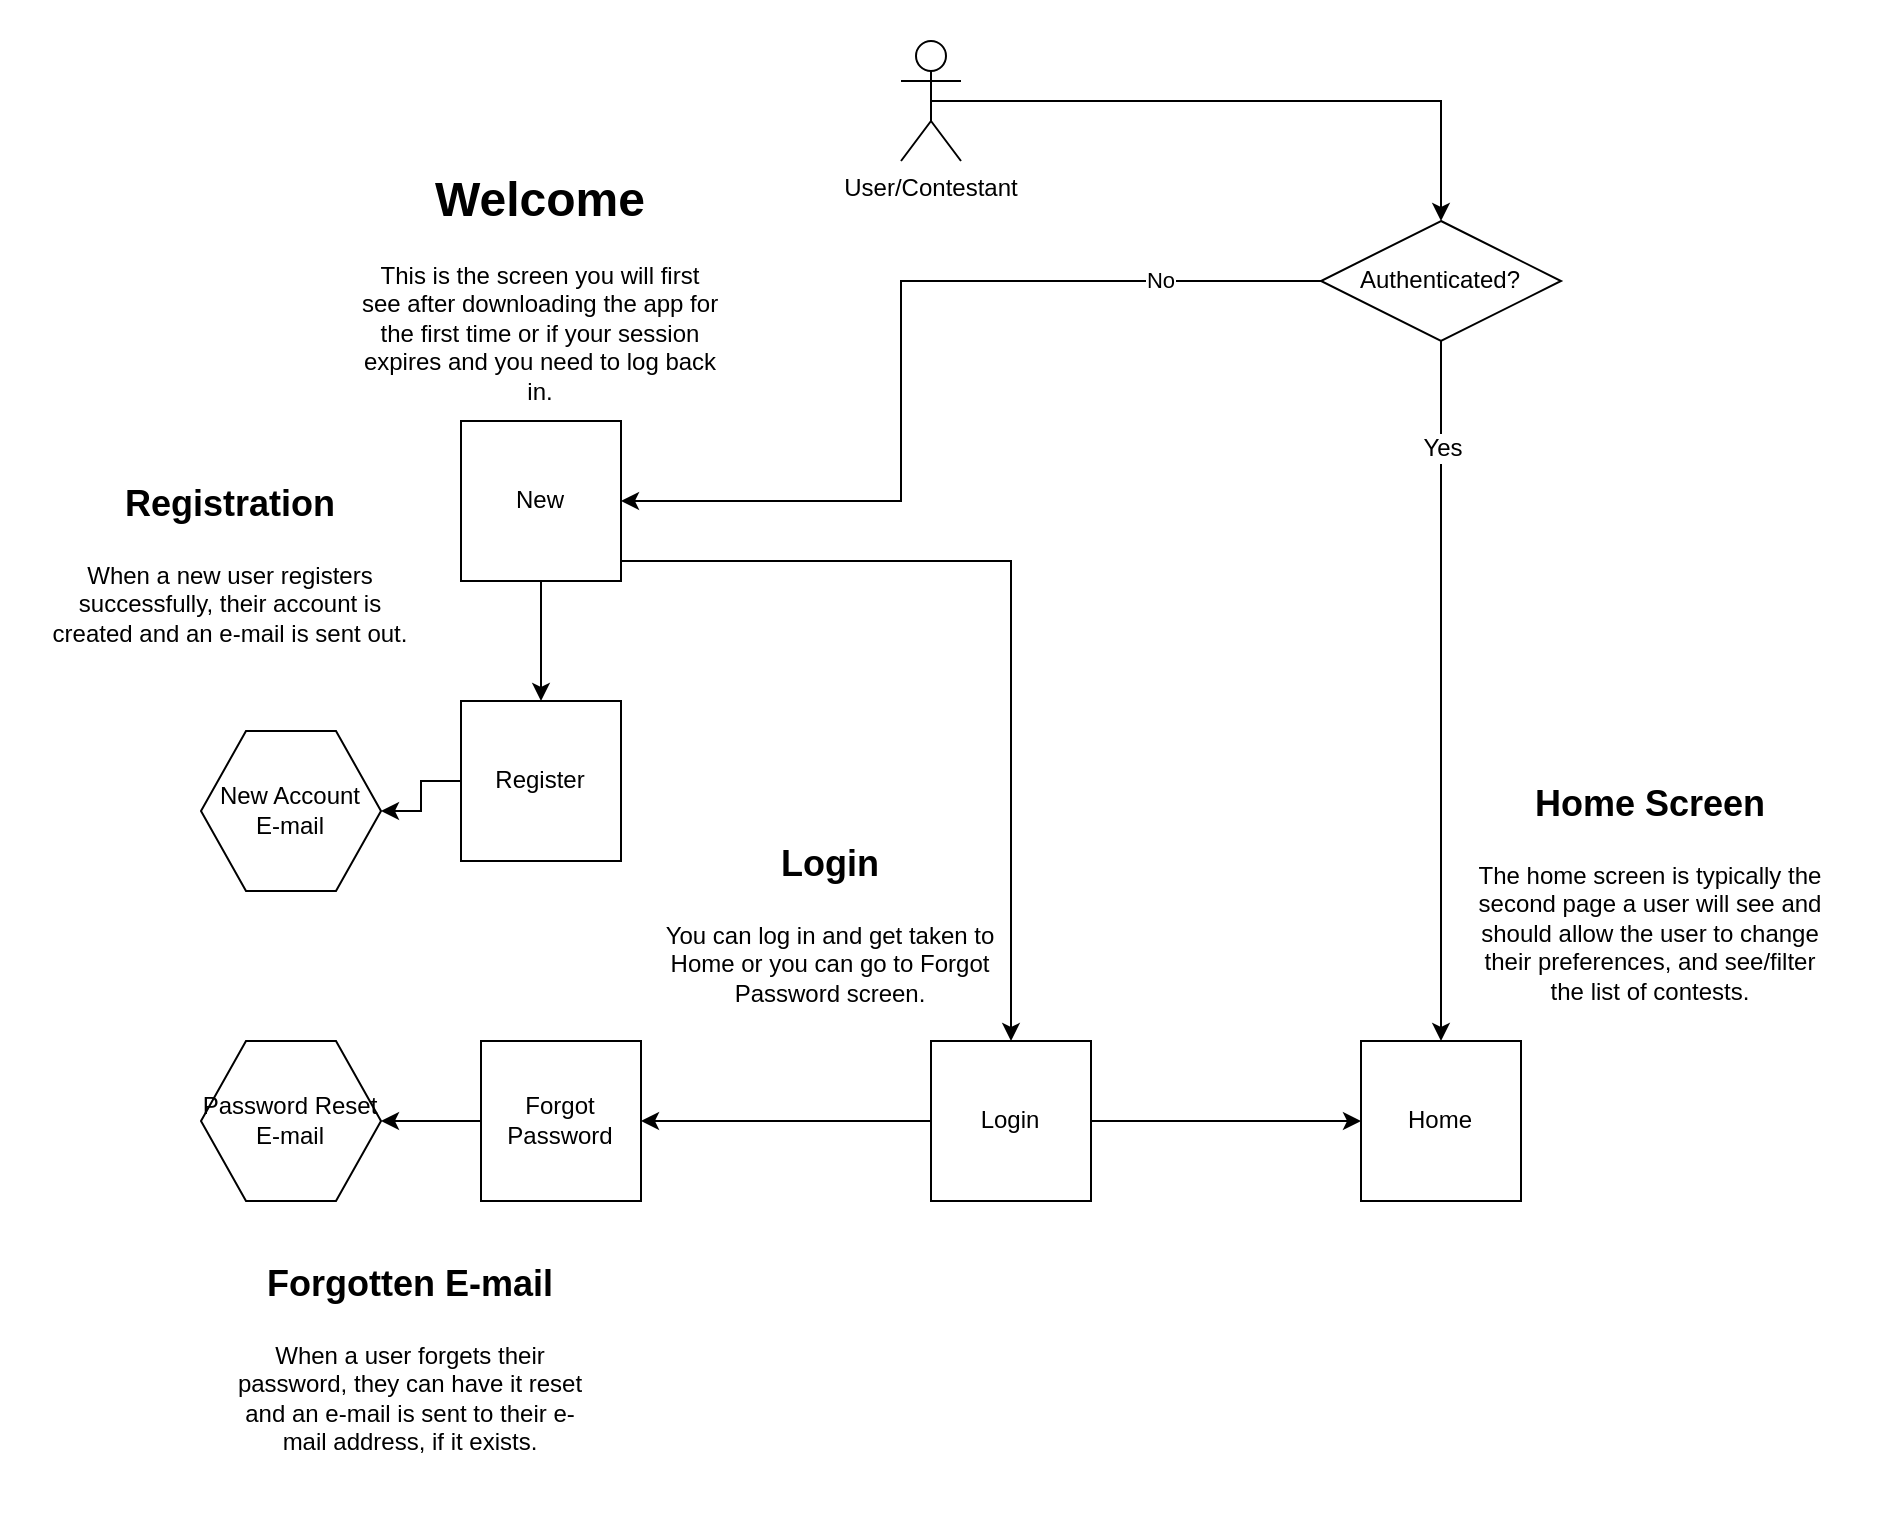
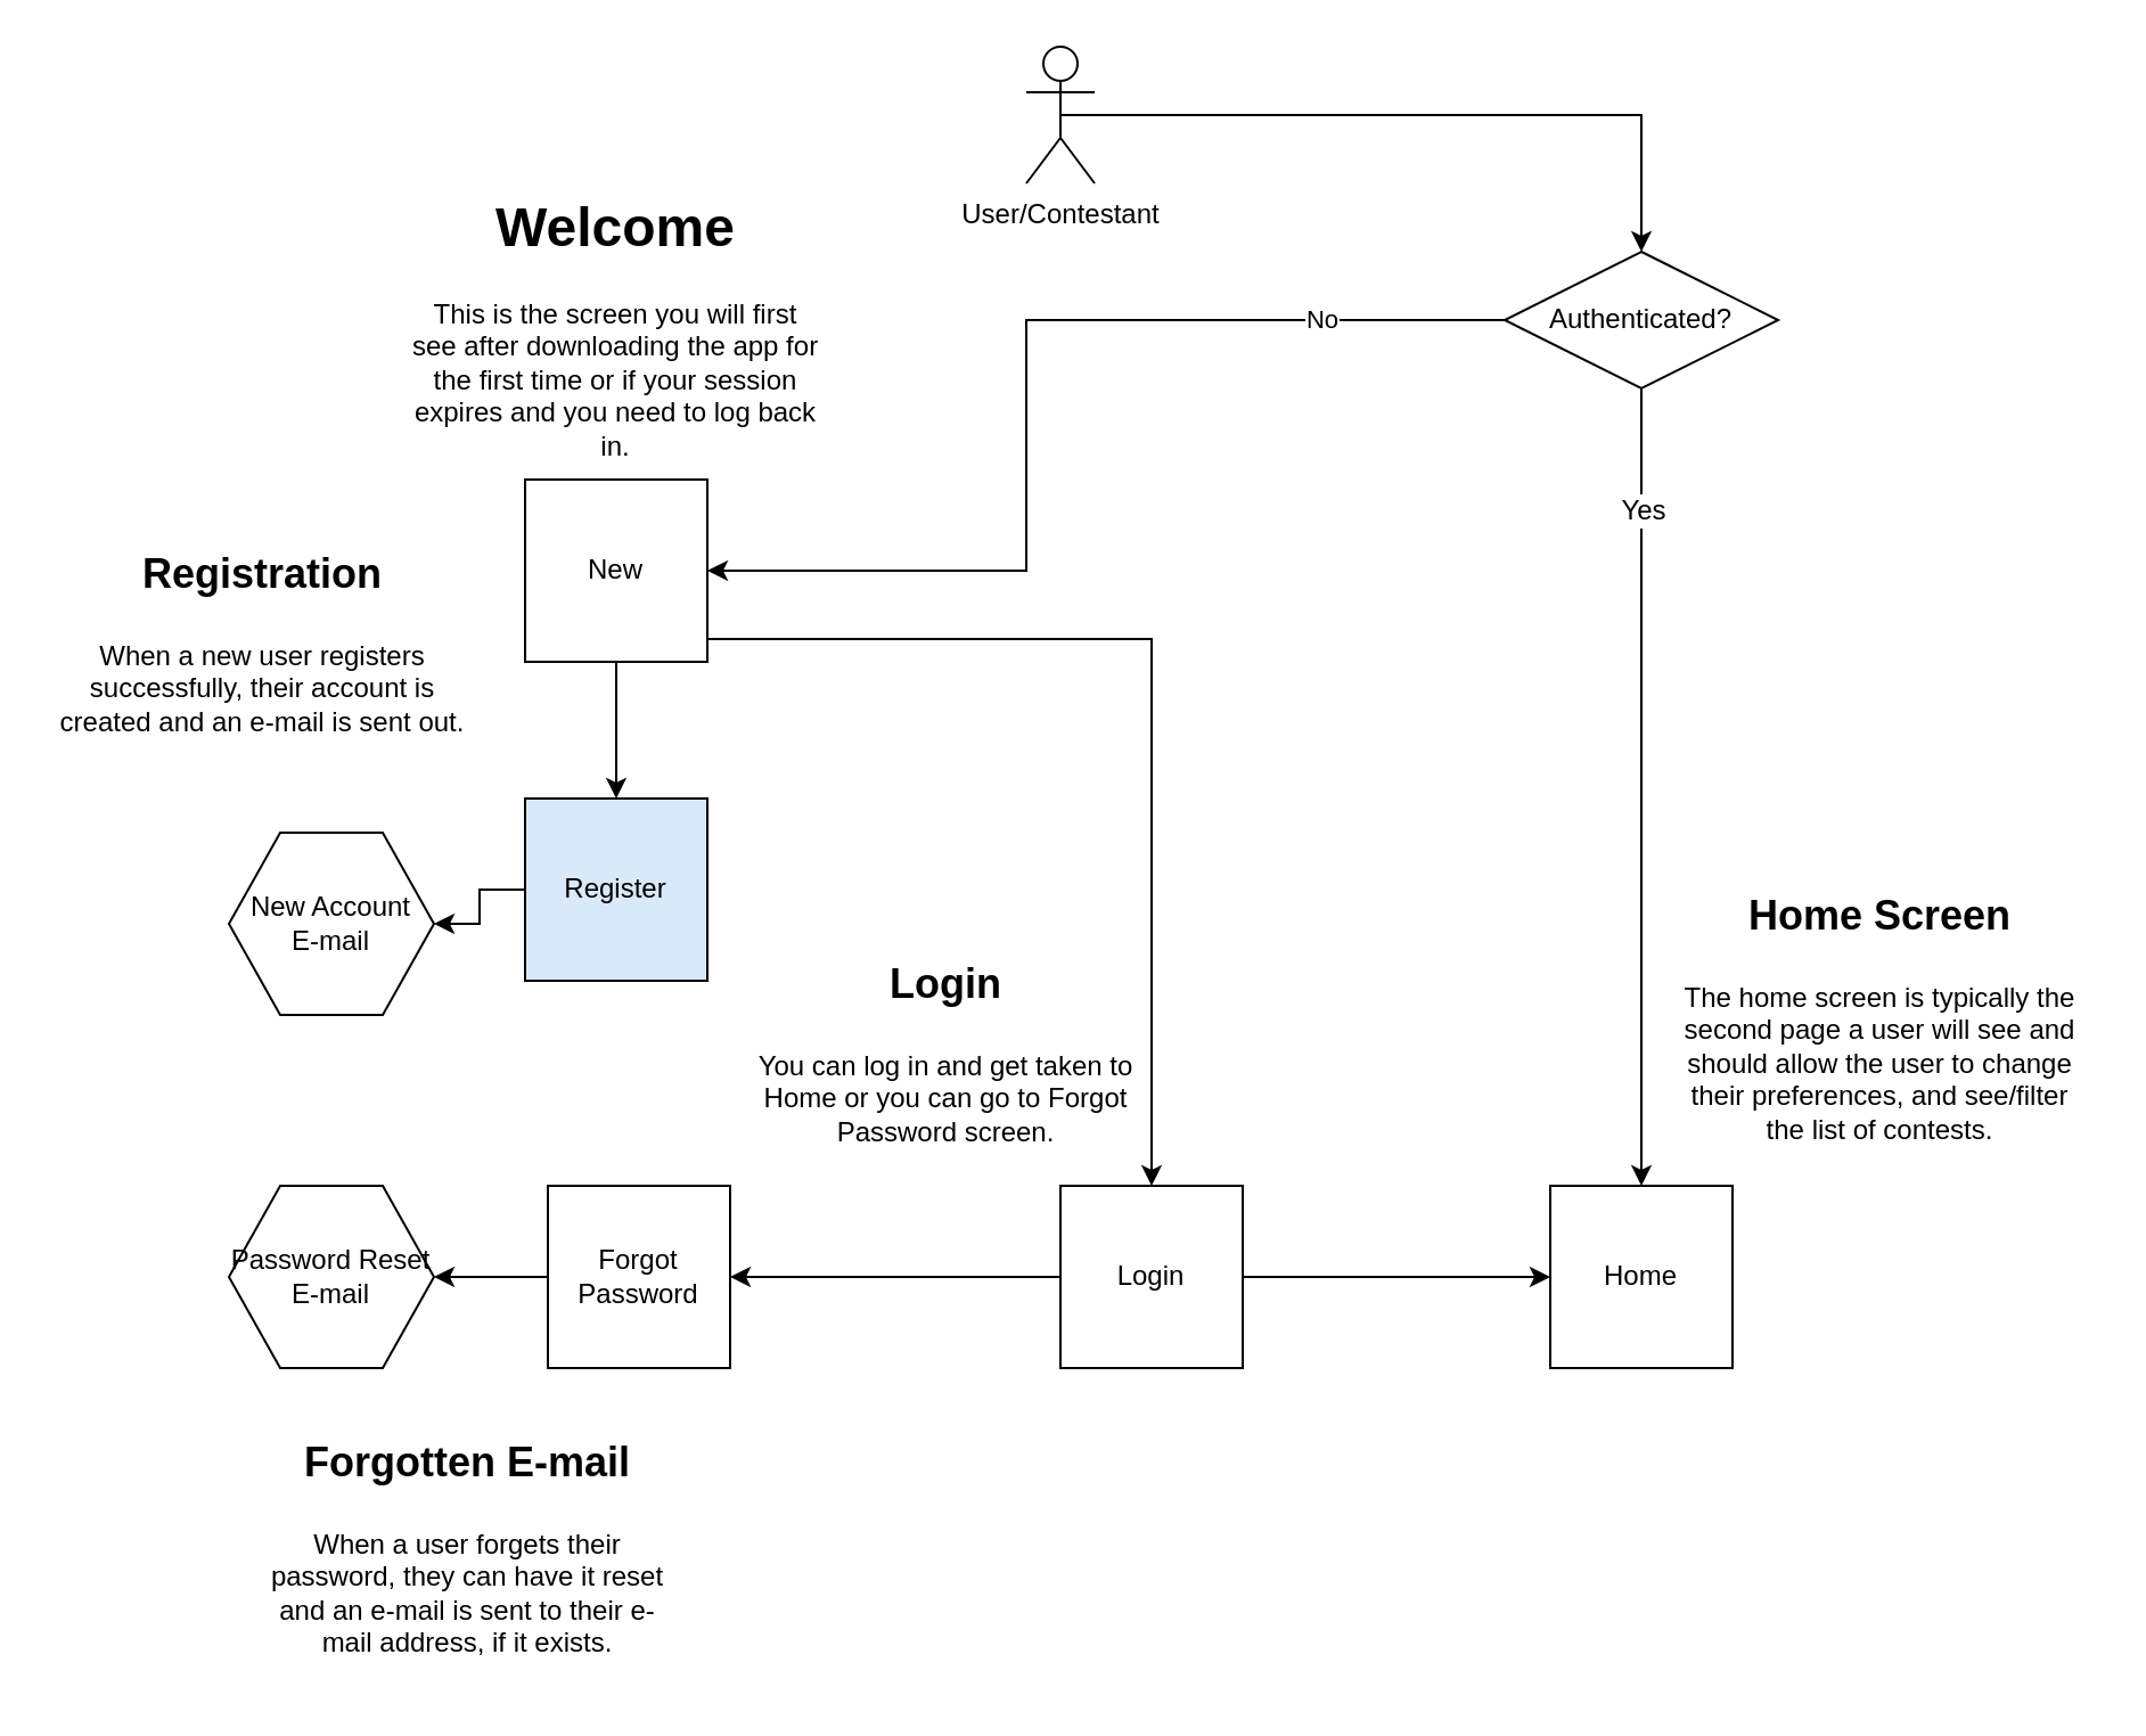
- <mxCell id="6" value="Register" style="whiteSpace=wrap;html=1;aspect=fixed;" vertex="1" parent="1"><mxGeometry x="230" y="350" width="80" height="80" as="geometry" /></mxCell>
+ <mxCell id="6" value="Register" style="whiteSpace=wrap;html=1;aspect=fixed;fillColor=#dae8fc;" vertex="1" parent="1"><mxGeometry x="230" y="350" width="80" height="80" as="geometry" /></mxCell>
